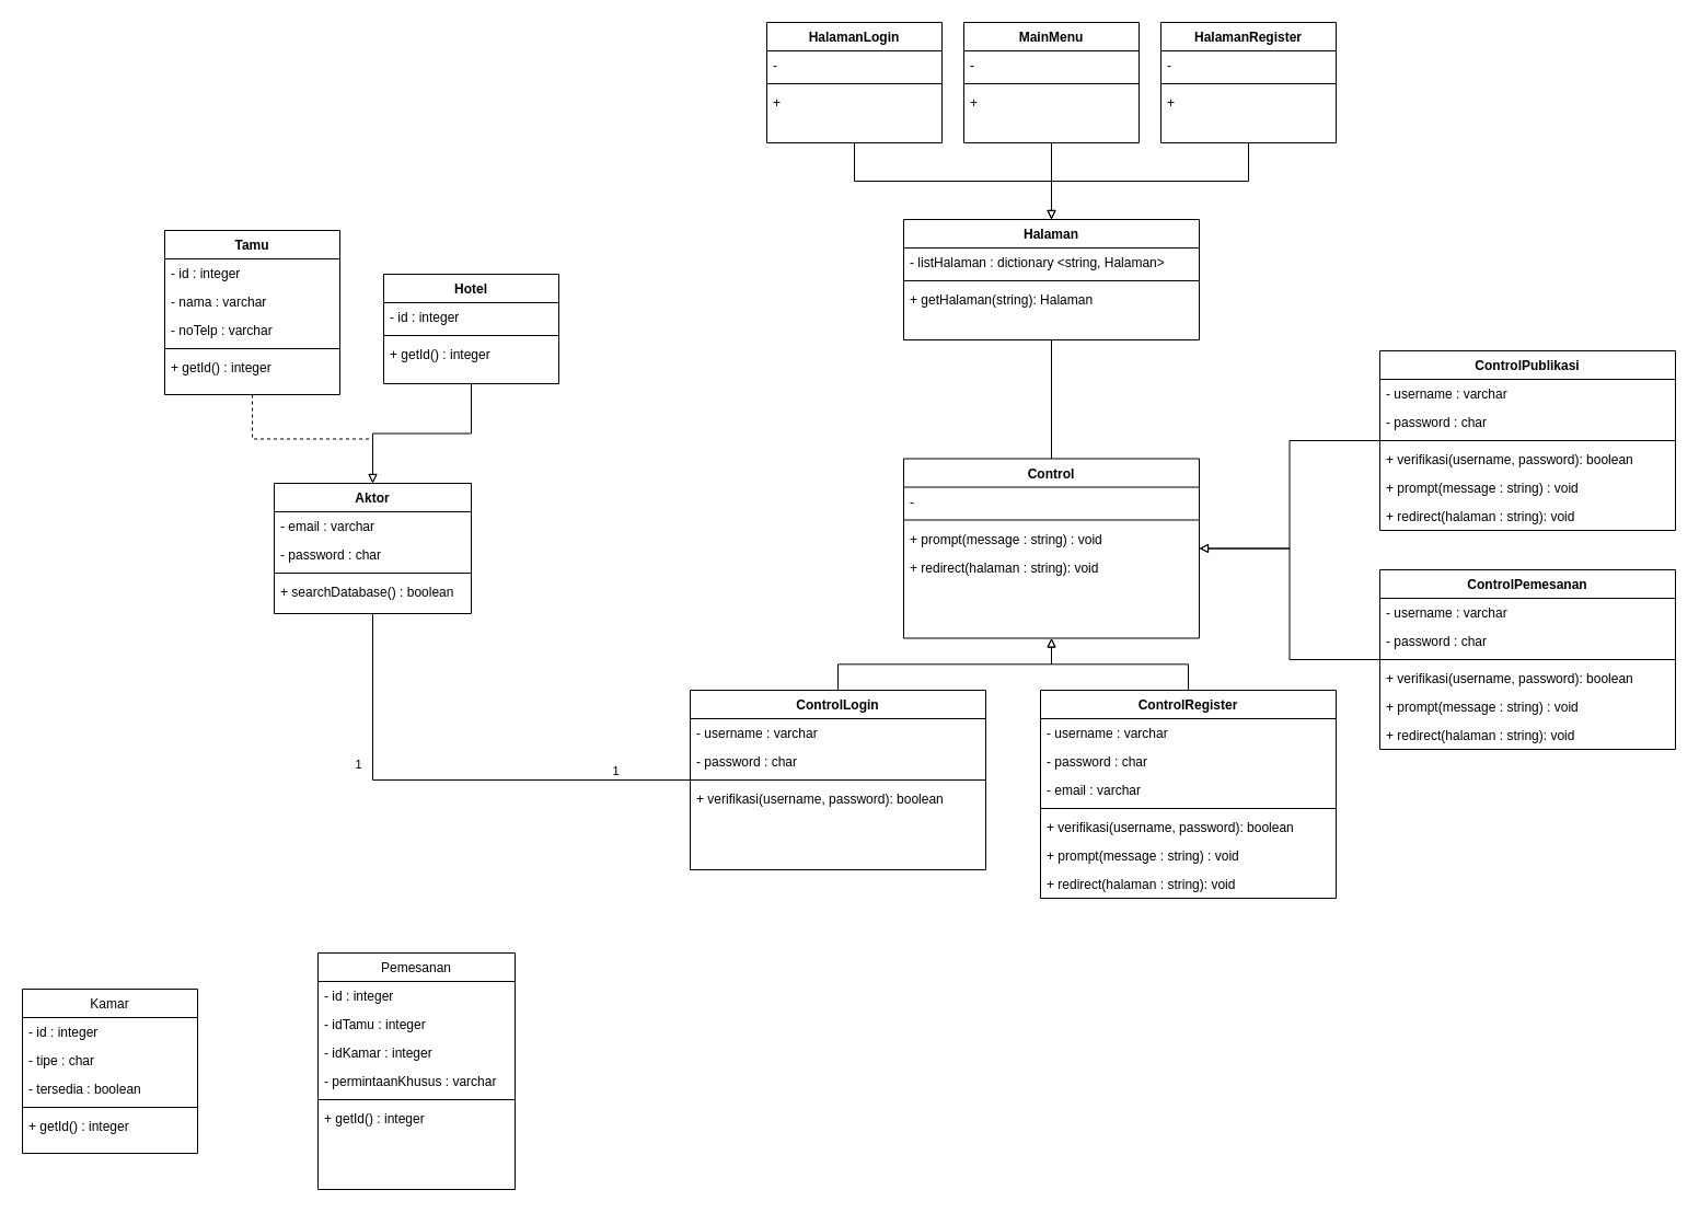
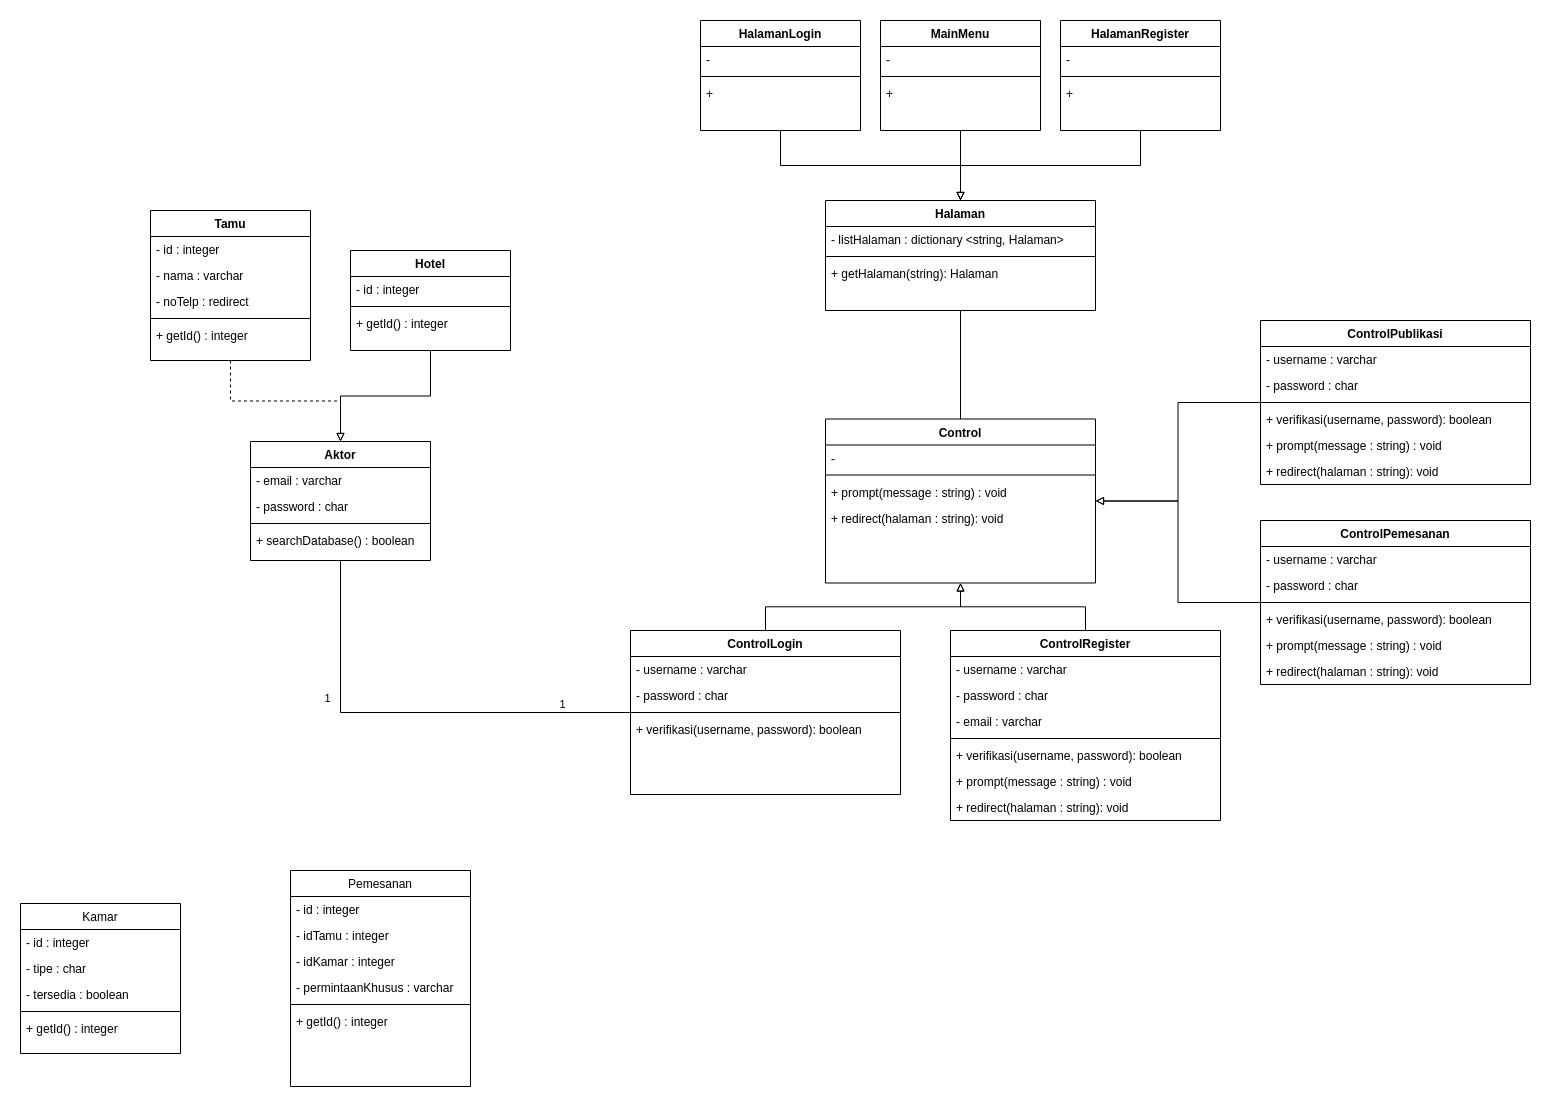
- <mxCell id="11" value="- noTelp : varchar" style="text;align=left;verticalAlign=top;spacingLeft=4;spacingRight=4;overflow=hidden;rotatable=0;points=[[0,0.5],[1,0.5]];portConstraint=eastwest;" parent="8" vertex="1"><mxGeometry y="78" width="160" height="26" as="geometry" /></mxCell>
+ <mxCell id="11" value="- noTelp : redirect" style="text;align=left;verticalAlign=top;spacingLeft=4;spacingRight=4;overflow=hidden;rotatable=0;points=[[0,0.5],[1,0.5]];portConstraint=eastwest;" parent="8" vertex="1"><mxGeometry y="78" width="160" height="26" as="geometry" /></mxCell>
